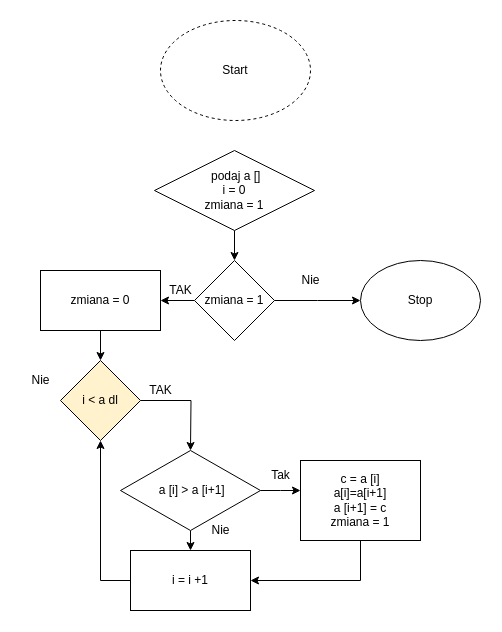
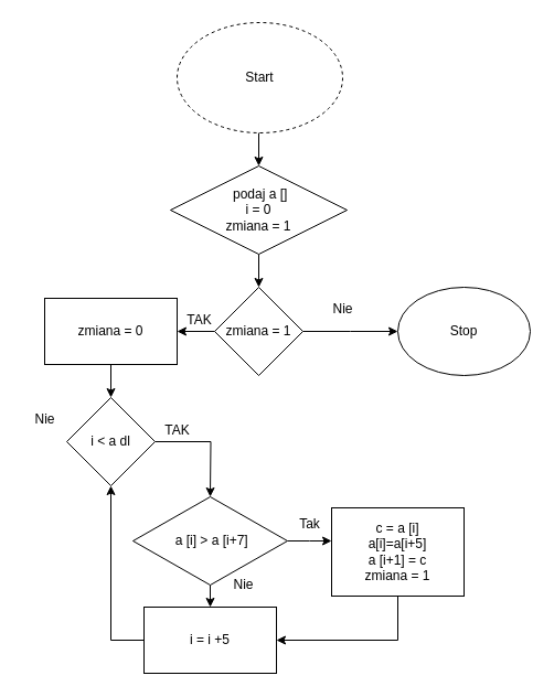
+ <mxCell id="2" style="edgeStyle=orthogonalEdgeStyle;rounded=0;orthogonalLoop=1;jettySize=auto;html=1;exitX=0.5;exitY=1;exitDx=0;exitDy=0;entryX=0.5;entryY=0;entryDx=0;entryDy=0;" edge="1" parent="1" source="3" target="5"><mxGeometry relative="1" as="geometry" /></mxCell>
- <mxCell id="14" value="i &amp;lt; a dl" style="rhombus;whiteSpace=wrap;html=1;fillColor=#fff2cc;" vertex="1" parent="1"><mxGeometry x="60" y="360" width="80" height="80" as="geometry" /></mxCell>
+ <mxCell id="14" value="i &amp;lt; a dl" style="rhombus;whiteSpace=wrap;html=1;" vertex="1" parent="1"><mxGeometry x="60" y="360" width="80" height="80" as="geometry" /></mxCell>
- <mxCell id="20" value="&amp;nbsp;a [i] &amp;gt; a [i+1]" style="rhombus;whiteSpace=wrap;html=1;" vertex="1" parent="1"><mxGeometry x="120" y="450" width="140" height="80" as="geometry" /></mxCell>
+ <mxCell id="20" value="&amp;nbsp;a [i] &amp;gt; a [i+7]" style="rhombus;whiteSpace=wrap;html=1;" vertex="1" parent="1"><mxGeometry x="120" y="450" width="140" height="80" as="geometry" /></mxCell>
- <mxCell id="23" value="&lt;div&gt;c = a [i]&lt;/div&gt;&lt;div&gt;a[i]=a[i+1]&lt;/div&gt;&lt;div&gt;a [i+1] = c&lt;/div&gt;&lt;div&gt;zmiana = 1&lt;br&gt;&lt;/div&gt;" style="rounded=0;whiteSpace=wrap;html=1;" vertex="1" parent="1"><mxGeometry x="300" y="460" width="120" height="80" as="geometry" /></mxCell>
+ <mxCell id="23" value="&lt;div&gt;c = a [i]&lt;/div&gt;&lt;div&gt;a[i]=a[i+5]&lt;/div&gt;&lt;div&gt;a [i+1] = c&lt;/div&gt;&lt;div&gt;zmiana = 1&lt;br&gt;&lt;/div&gt;" style="rounded=0;whiteSpace=wrap;html=1;" vertex="1" parent="1"><mxGeometry x="300" y="460" width="120" height="80" as="geometry" /></mxCell>
- <mxCell id="25" value="i = i +1" style="rounded=0;whiteSpace=wrap;html=1;" vertex="1" parent="1"><mxGeometry x="130" y="550" width="120" height="60" as="geometry" /></mxCell>
+ <mxCell id="25" value="i = i +5" style="rounded=0;whiteSpace=wrap;html=1;" vertex="1" parent="1"><mxGeometry x="130" y="550" width="120" height="60" as="geometry" /></mxCell>
